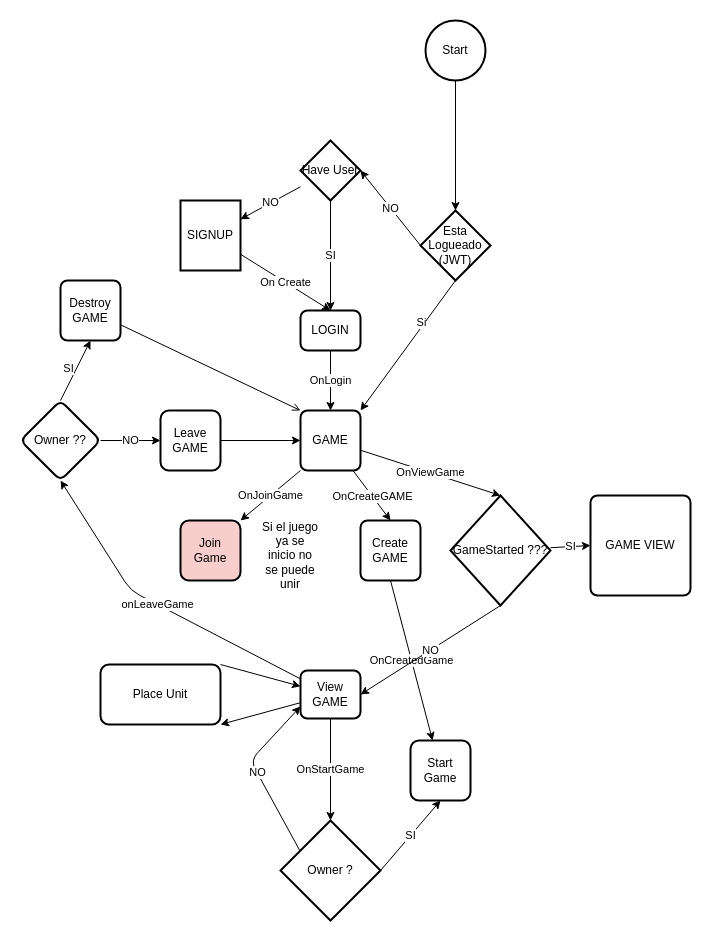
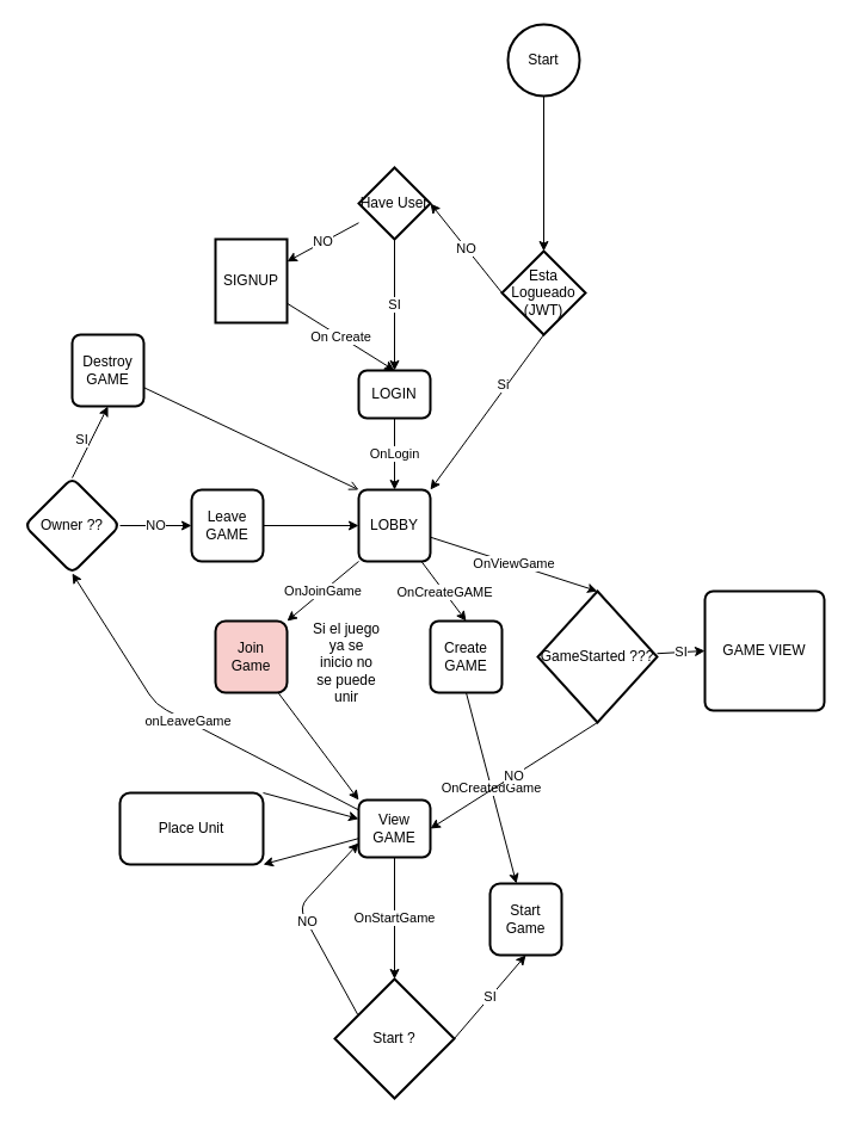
- <mxCell id="14" value="GAME" style="rounded=1;whiteSpace=wrap;html=1;absoluteArcSize=1;arcSize=14;strokeWidth=2;" parent="1" vertex="1"><mxGeometry x="300" y="410" width="60" height="60" as="geometry" /></mxCell>
+ <mxCell id="14" value="LOBBY" style="rounded=1;whiteSpace=wrap;html=1;absoluteArcSize=1;arcSize=14;strokeWidth=2;" parent="1" vertex="1"><mxGeometry x="300" y="410" width="60" height="60" as="geometry" /></mxCell>
+ <mxCell id="15" style="edgeStyle=none;html=1;entryX=0;entryY=0;entryDx=0;entryDy=0;" parent="1" source="16" target="22" edge="1"><mxGeometry relative="1" as="geometry" /></mxCell>
- <mxCell id="33" value="Owner ?" style="strokeWidth=2;html=1;shape=mxgraph.flowchart.decision;whiteSpace=wrap;" parent="1" vertex="1"><mxGeometry x="280" y="820" width="100" height="100" as="geometry" /></mxCell>
+ <mxCell id="33" value="Start ?" style="strokeWidth=2;html=1;shape=mxgraph.flowchart.decision;whiteSpace=wrap;" parent="1" vertex="1"><mxGeometry x="280" y="820" width="100" height="100" as="geometry" /></mxCell>
